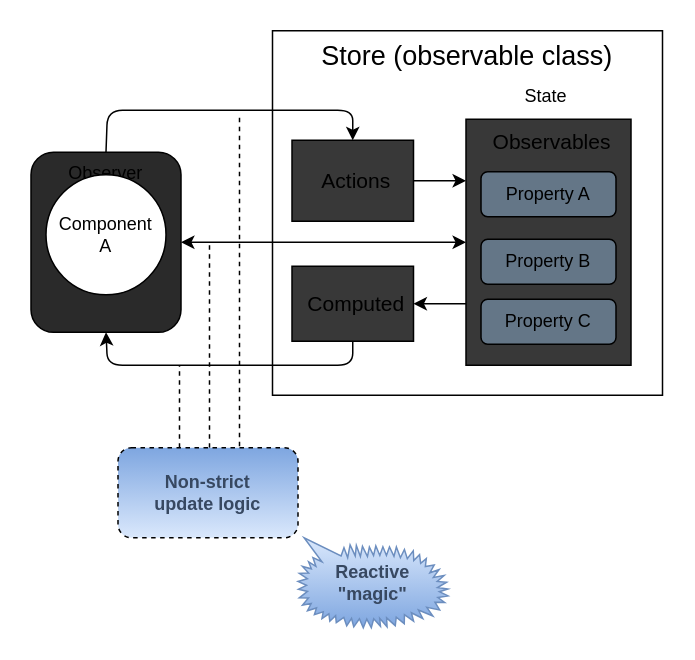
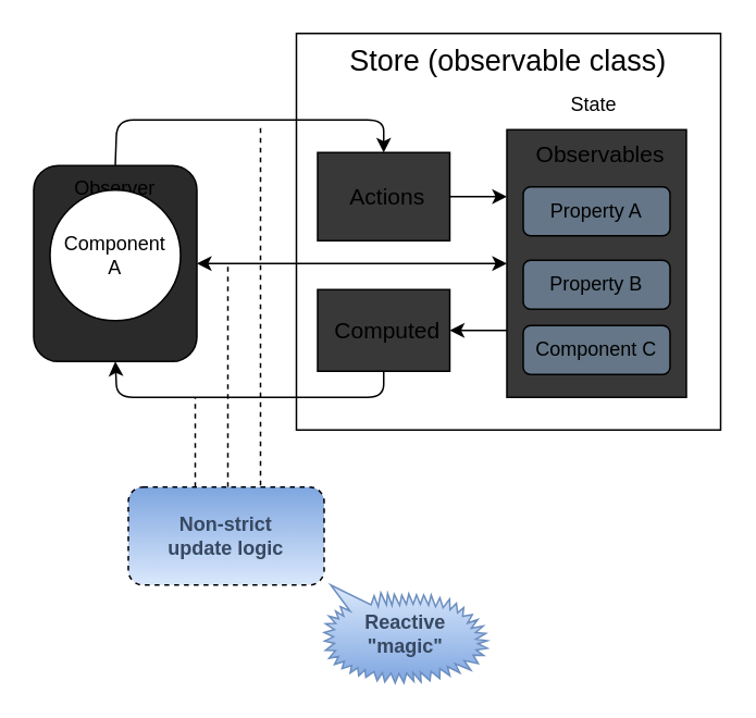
- <mxCell id="8" value="Property C" style="rounded=1;whiteSpace=wrap;html=1;fontSize=12;fillColor=#647687;" parent="1" vertex="1"><mxGeometry x="320" y="199" width="90" height="30" as="geometry" /></mxCell>
+ <mxCell id="8" value="Component C" style="rounded=1;whiteSpace=wrap;html=1;fontSize=12;fillColor=#647687;" parent="1" vertex="1"><mxGeometry x="320" y="199" width="90" height="30" as="geometry" /></mxCell>
